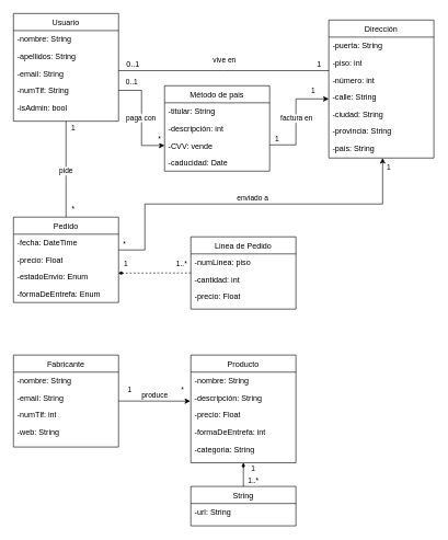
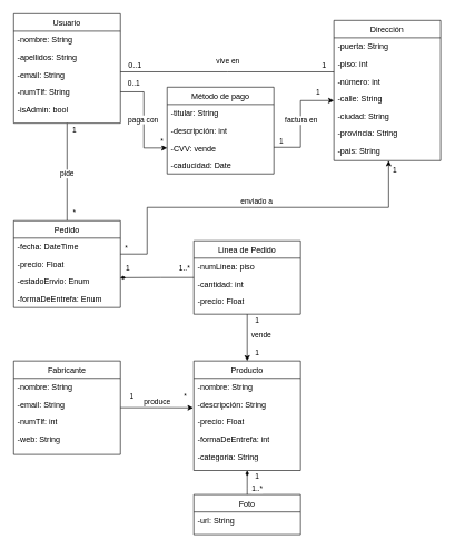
- <mxCell id="34" value="Método de pais" style="swimlane;fontStyle=0;align=center;verticalAlign=top;childLayout=stackLayout;horizontal=1;startSize=26;horizontalStack=0;resizeParent=1;resizeLast=0;collapsible=1;marginBottom=0;rounded=0;shadow=0;strokeWidth=1;" vertex="1" parent="1"><mxGeometry x="250" y="130" width="160" height="130" as="geometry"><mxRectangle x="550" y="140" width="160" height="26" as="alternateBounds" /></mxGeometry></mxCell>
+ <mxCell id="34" value="Método de pago" style="swimlane;fontStyle=0;align=center;verticalAlign=top;childLayout=stackLayout;horizontal=1;startSize=26;horizontalStack=0;resizeParent=1;resizeLast=0;collapsible=1;marginBottom=0;rounded=0;shadow=0;strokeWidth=1;" vertex="1" parent="1"><mxGeometry x="250" y="130" width="160" height="130" as="geometry"><mxRectangle x="550" y="140" width="160" height="26" as="alternateBounds" /></mxGeometry></mxCell>
- <mxCell id="65" style="edgeStyle=orthogonalEdgeStyle;rounded=0;orthogonalLoop=1;jettySize=auto;html=1;endArrow=diamondThin;endFill=1;entryX=0.997;entryY=0.28;entryDx=0;entryDy=0;entryPerimeter=0;dashed=1;" edge="1" parent="1" source="61" target="55"><mxGeometry relative="1" as="geometry"><mxPoint x="185" y="395" as="targetPoint" /><Array as="points"><mxPoint x="240" y="415" /><mxPoint x="240" y="415" /></Array></mxGeometry></mxCell>
+ <mxCell id="65" style="edgeStyle=orthogonalEdgeStyle;rounded=0;orthogonalLoop=1;jettySize=auto;html=1;endArrow=diamondThin;endFill=1;entryX=0.997;entryY=0.28;entryDx=0;entryDy=0;entryPerimeter=0;" edge="1" parent="1" source="61" target="55"><mxGeometry relative="1" as="geometry"><mxPoint x="185" y="395" as="targetPoint" /><Array as="points"><mxPoint x="240" y="415" /><mxPoint x="240" y="415" /></Array></mxGeometry></mxCell>
+ <mxCell id="57" style="edgeStyle=orthogonalEdgeStyle;rounded=0;orthogonalLoop=1;jettySize=auto;html=1;entryX=0.5;entryY=0;entryDx=0;entryDy=0;" edge="1" parent="1" source="61" target="12"><mxGeometry relative="1" as="geometry" /></mxCell>
+ <mxCell id="58" value="vende" style="edgeLabel;html=1;align=center;verticalAlign=middle;resizable=0;points=[];" vertex="1" connectable="0" parent="57"><mxGeometry x="-0.104" y="1" relative="1" as="geometry"><mxPoint x="19" as="offset" /></mxGeometry></mxCell>
+ <mxCell id="59" value="1" style="edgeLabel;html=1;align=center;verticalAlign=middle;resizable=0;points=[];" vertex="1" connectable="0" parent="57"><mxGeometry x="-0.77" y="3" relative="1" as="geometry"><mxPoint x="11" as="offset" /></mxGeometry></mxCell>
+ <mxCell id="60" value="1" style="edgeLabel;html=1;align=center;verticalAlign=middle;resizable=0;points=[];" vertex="1" connectable="0" parent="57"><mxGeometry x="0.415" relative="1" as="geometry"><mxPoint x="14" y="7" as="offset" /></mxGeometry></mxCell>
- <mxCell id="68" value="String" style="swimlane;fontStyle=0;align=center;verticalAlign=top;childLayout=stackLayout;horizontal=1;startSize=26;horizontalStack=0;resizeParent=1;resizeLast=0;collapsible=1;marginBottom=0;rounded=0;shadow=0;strokeWidth=1;" vertex="1" parent="1"><mxGeometry x="290" y="740" width="160" height="60" as="geometry"><mxRectangle x="130" y="380" width="160" height="26" as="alternateBounds" /></mxGeometry></mxCell>
+ <mxCell id="68" value="Foto" style="swimlane;fontStyle=0;align=center;verticalAlign=top;childLayout=stackLayout;horizontal=1;startSize=26;horizontalStack=0;resizeParent=1;resizeLast=0;collapsible=1;marginBottom=0;rounded=0;shadow=0;strokeWidth=1;" vertex="1" parent="1"><mxGeometry x="290" y="740" width="160" height="60" as="geometry"><mxRectangle x="130" y="380" width="160" height="26" as="alternateBounds" /></mxGeometry></mxCell>
